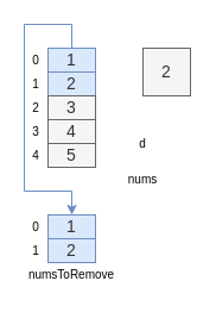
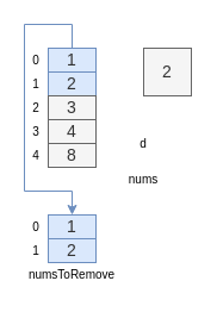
- <mxCell id="8" value="5" style="text;html=1;align=center;verticalAlign=middle;whiteSpace=wrap;rounded=0;fillColor=#f5f5f5;strokeColor=#666666;fontSize=14;fontColor=#333333;" parent="1" vertex="1"><mxGeometry x="40" y="120" width="40" height="20" as="geometry" /></mxCell>
+ <mxCell id="8" value="8" style="text;html=1;align=center;verticalAlign=middle;whiteSpace=wrap;rounded=0;fillColor=#f5f5f5;strokeColor=#666666;fontSize=14;fontColor=#333333;" parent="1" vertex="1"><mxGeometry x="40" y="120" width="40" height="20" as="geometry" /></mxCell>
